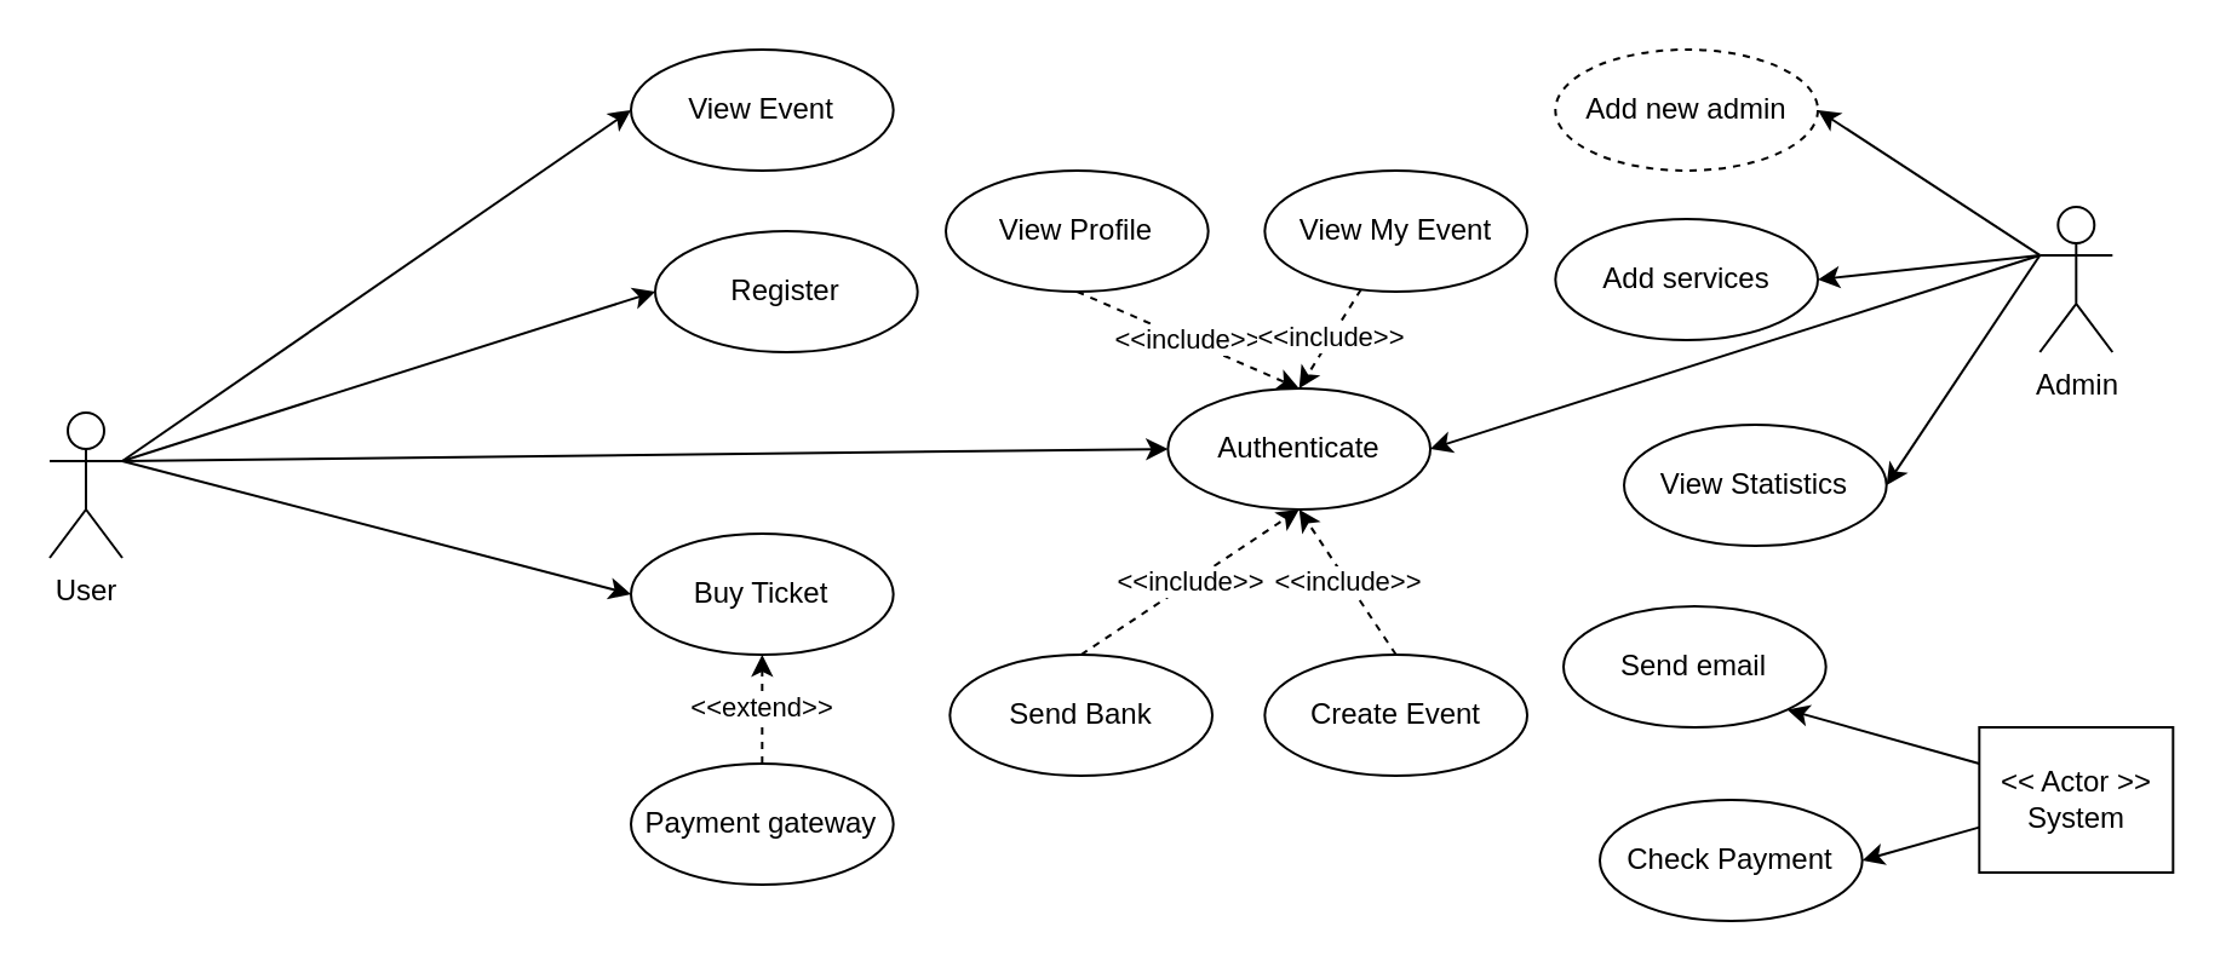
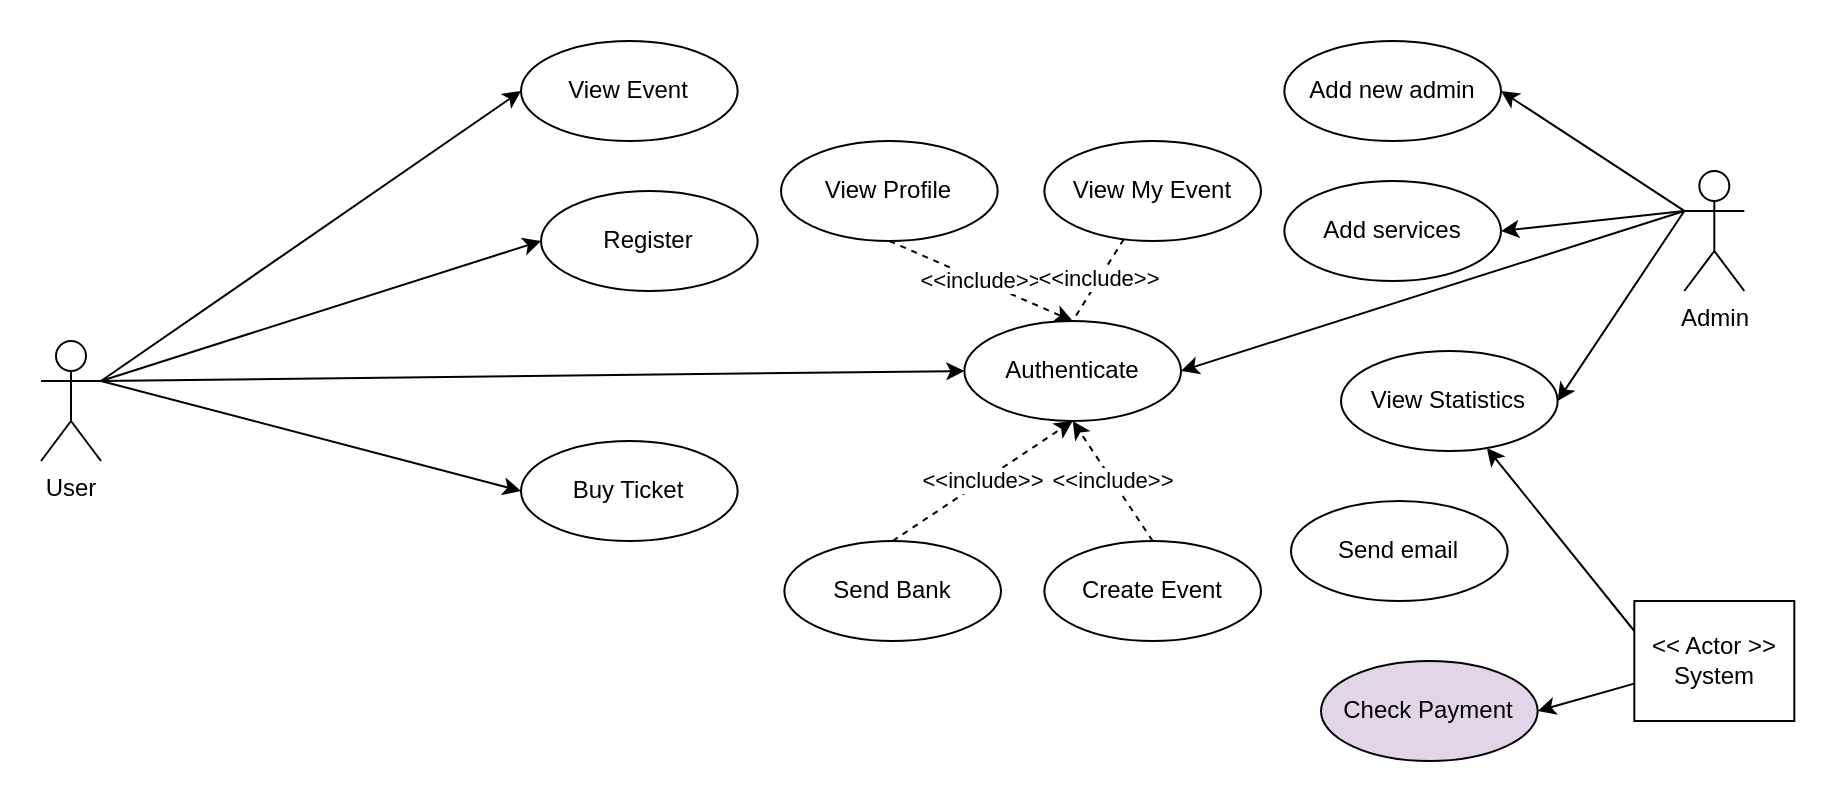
- <mxCell id="11" value="Add new admin" style="ellipse;whiteSpace=wrap;html=1;dashed=1;" vertex="1" parent="1"><mxGeometry x="641.66" y="20" width="108.34" height="50" as="geometry" /></mxCell>
+ <mxCell id="11" value="Add new admin" style="ellipse;whiteSpace=wrap;html=1;" vertex="1" parent="1"><mxGeometry x="641.66" y="20" width="108.34" height="50" as="geometry" /></mxCell>
- <mxCell id="27" value="&amp;lt;&amp;lt;include&amp;gt;&amp;gt;" style="orthogonalLoop=1;jettySize=auto;html=1;entryX=0.5;entryY=0;entryDx=0;entryDy=0;dashed=1;rounded=0;strokeColor=default;" edge="1" parent="1" source="28" target="4"><mxGeometry relative="1" as="geometry" /></mxCell>
+ <mxCell id="27" value="&amp;lt;&amp;lt;include&amp;gt;&amp;gt;" style="orthogonalLoop=1;jettySize=auto;html=1;entryX=0.5;entryY=0;entryDx=0;entryDy=0;dashed=1;rounded=0;strokeColor=default;endArrow=none;" edge="1" parent="1" source="28" target="4"><mxGeometry relative="1" as="geometry" /></mxCell>
- <mxCell id="20" value="&amp;lt;&amp;lt;extend&amp;gt;&amp;gt;" style="endArrow=classic;html=1;rounded=0;entryX=0.5;entryY=1;entryDx=0;entryDy=0;exitX=0.5;exitY=0;exitDx=0;exitDy=0;dashed=1;" edge="1" parent="1" source="8" target="7"><mxGeometry width="50" height="50" relative="1" as="geometry"><mxPoint x="380" y="180" as="sourcePoint" /><mxPoint x="430" y="130" as="targetPoint" /></mxGeometry></mxCell>
- <mxCell id="29" style="edgeStyle=none;rounded=0;orthogonalLoop=1;jettySize=auto;html=1;exitX=0;exitY=0.25;exitDx=0;exitDy=0;entryX=1;entryY=1;entryDx=0;entryDy=0;strokeColor=default;" edge="1" parent="1" source="31" target="32"><mxGeometry relative="1" as="geometry" /></mxCell>
+ <mxCell id="29" style="edgeStyle=none;rounded=0;orthogonalLoop=1;jettySize=auto;html=1;exitX=0;exitY=0.25;exitDx=0;exitDy=0;strokeColor=default;" edge="1" parent="1" source="31" target="10"><mxGeometry relative="1" as="geometry" /></mxCell>
- <mxCell id="8" value="Payment gateway" style="ellipse;whiteSpace=wrap;html=1;" vertex="1" parent="1"><mxGeometry x="260" y="315" width="108.34" height="50" as="geometry" /></mxCell>
- <mxCell id="33" value="Check Payment" style="ellipse;whiteSpace=wrap;html=1;" vertex="1" parent="1"><mxGeometry x="660" y="330" width="108.34" height="50" as="geometry" /></mxCell>
+ <mxCell id="33" value="Check Payment" style="ellipse;whiteSpace=wrap;html=1;fillColor=#e1d5e7;" vertex="1" parent="1"><mxGeometry x="660" y="330" width="108.34" height="50" as="geometry" /></mxCell>
